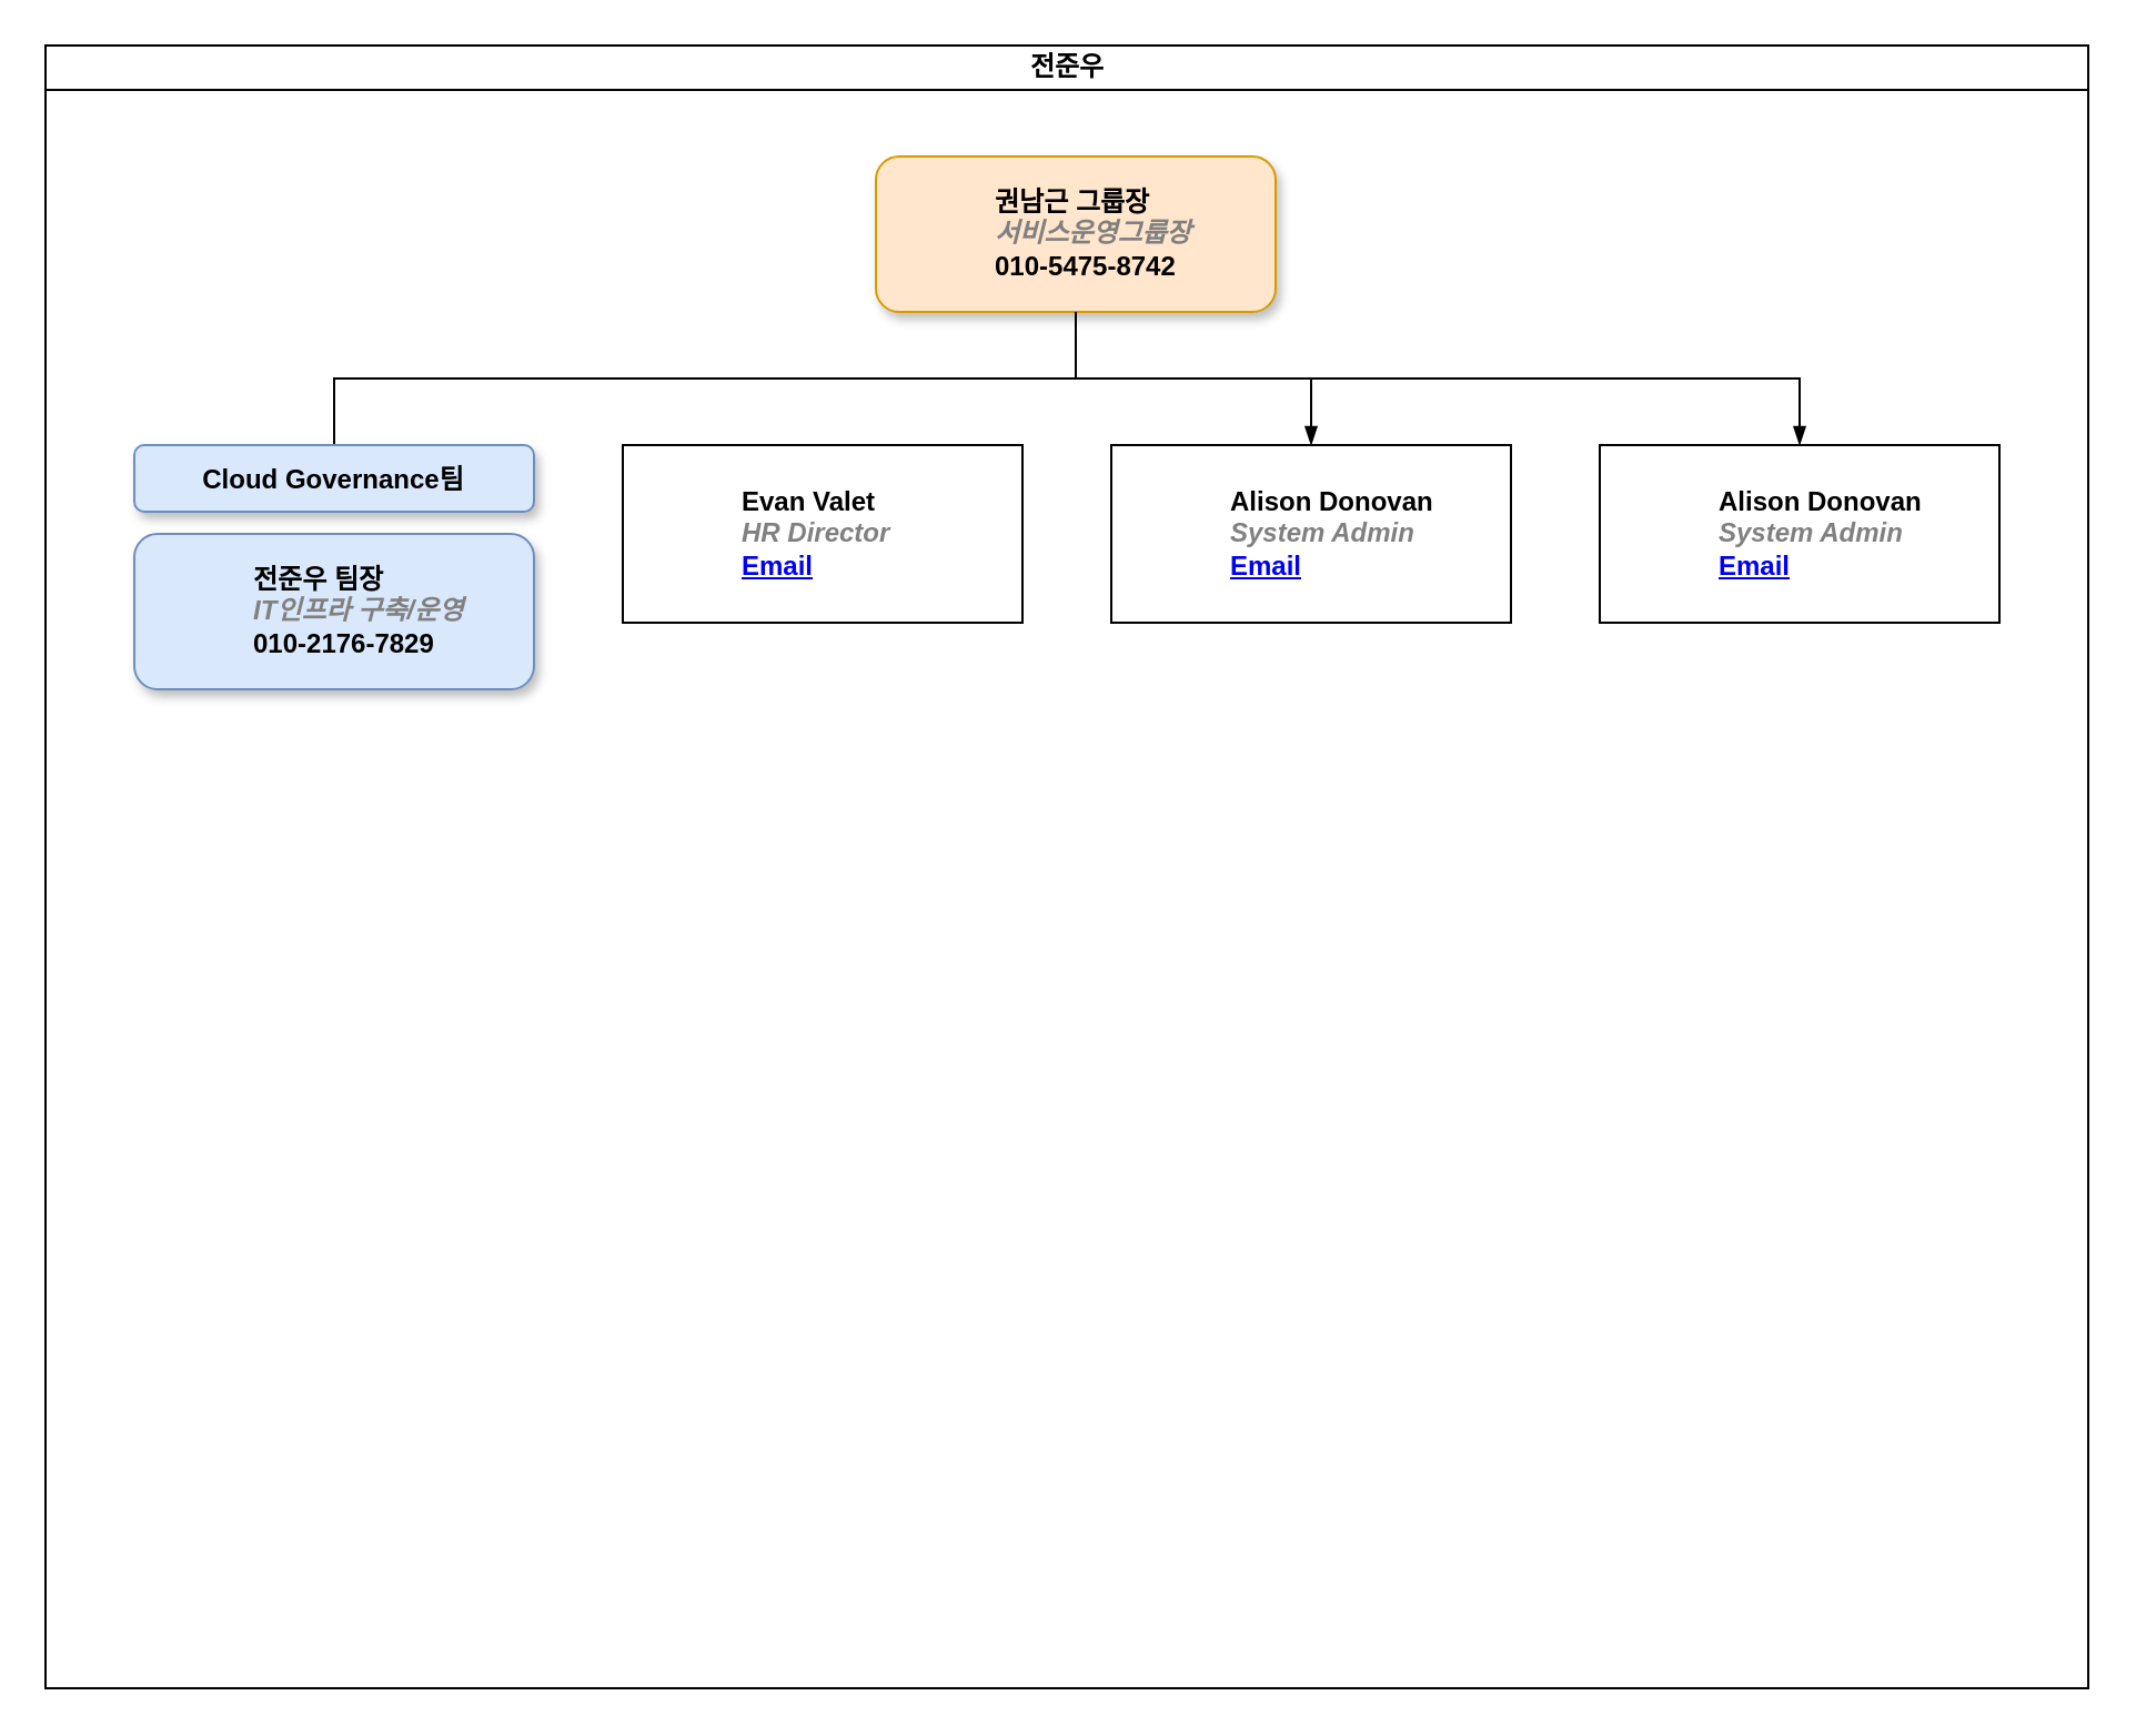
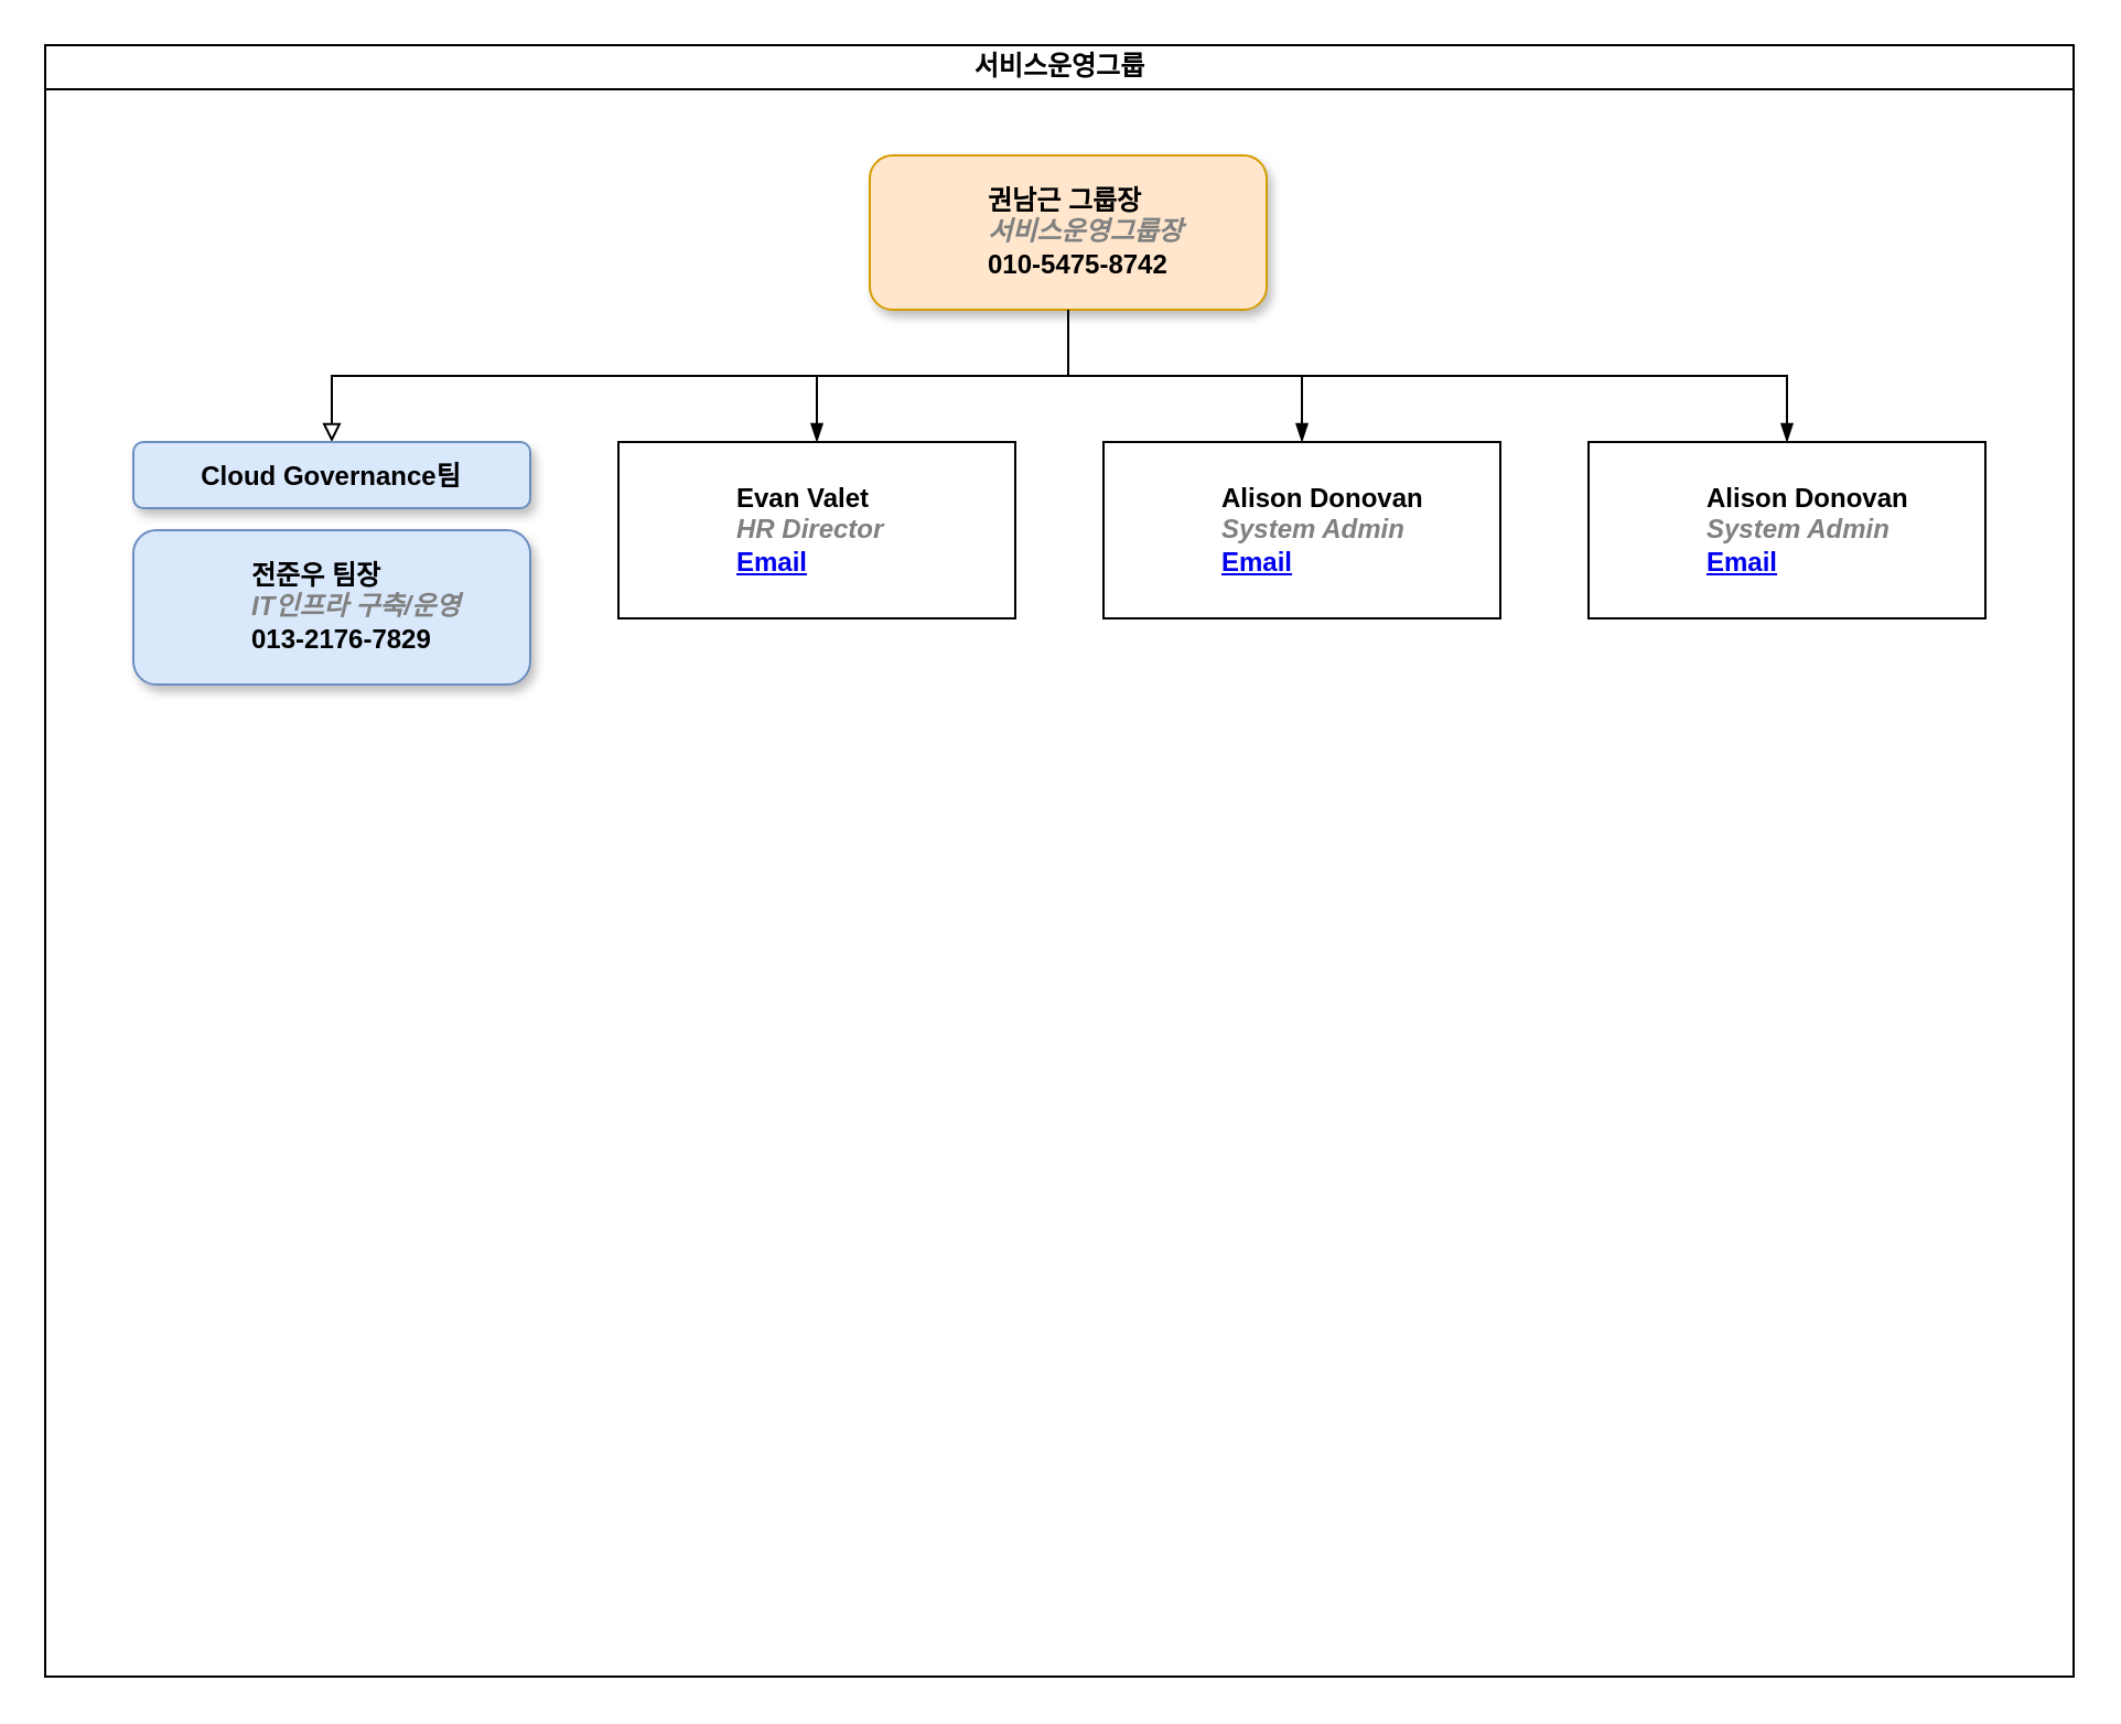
- <mxCell id="2" value="전준우" style="swimlane;html=1;startSize=20;horizontal=1;containerType=tree;glass=0;" parent="1" vertex="1"><mxGeometry x="20" y="20" width="920" height="740" as="geometry" /></mxCell>
+ <mxCell id="2" value="서비스운영그룹" style="swimlane;html=1;startSize=20;horizontal=1;containerType=tree;glass=0;" parent="1" vertex="1"><mxGeometry x="20" y="20" width="920" height="740" as="geometry" /></mxCell>
+ <mxCell id="6" value="" style="endArrow=blockThin;endFill=1;fontSize=11;edgeStyle=elbowEdgeStyle;elbow=vertical;rounded=0;" parent="2" source="3" target="7" edge="1"><mxGeometry relative="1" as="geometry" /></mxCell>
- <mxCell id="4" value="" style="endArrow=none;endFill=0;fontSize=11;edgeStyle=elbowEdgeStyle;elbow=vertical;rounded=0;" parent="2" source="3" target="12" edge="1"><mxGeometry relative="1" as="geometry" /></mxCell>
+ <mxCell id="4" value="" style="endArrow=block;endFill=0;fontSize=11;edgeStyle=elbowEdgeStyle;elbow=vertical;rounded=0;" parent="2" source="3" target="12" edge="1"><mxGeometry relative="1" as="geometry" /></mxCell>
- <mxCell id="5" value="전준우 팀장&lt;br&gt;&lt;i style=&quot;color: gray&quot;&gt;IT인프라 구축/운영&lt;/i&gt;&lt;br&gt;010-2176-7829" style="label;image=https://cdn3.iconfinder.com/data/icons/user-avatars-1/512/users-9-128.png;whiteSpace=wrap;html=1;rounded=1;glass=0;treeFolding=1;treeMoving=1;shadow=1;fillColor=#dae8fc;strokeColor=#6c8ebf;" parent="2" vertex="1"><mxGeometry x="40" y="220" width="180" height="70" as="geometry" /></mxCell>
+ <mxCell id="5" value="전준우 팀장&lt;br&gt;&lt;i style=&quot;color: gray&quot;&gt;IT인프라 구축/운영&lt;/i&gt;&lt;br&gt;013-2176-7829" style="label;image=https://cdn3.iconfinder.com/data/icons/user-avatars-1/512/users-9-128.png;whiteSpace=wrap;html=1;rounded=1;glass=0;treeFolding=1;treeMoving=1;shadow=1;fillColor=#dae8fc;strokeColor=#6c8ebf;" parent="2" vertex="1"><mxGeometry x="40" y="220" width="180" height="70" as="geometry" /></mxCell>
